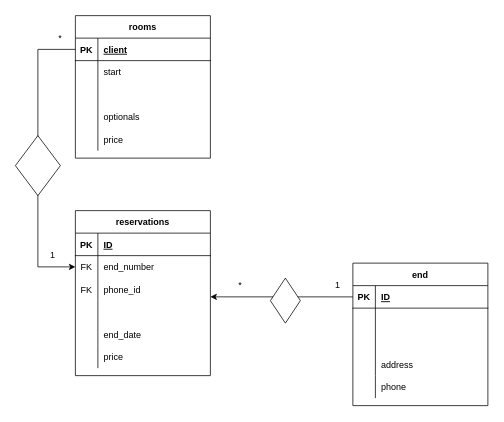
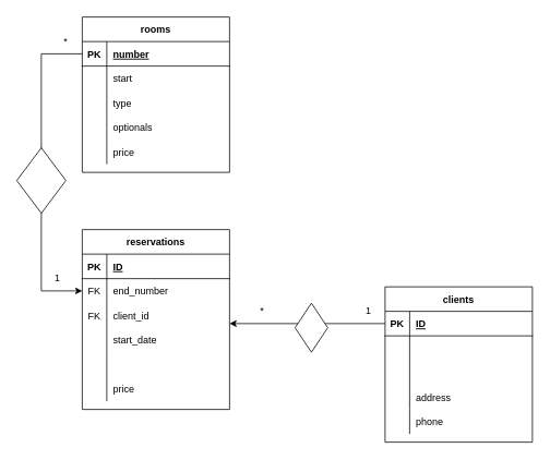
- <mxCell id="5" value="client" style="shape=partialRectangle;connectable=0;fillColor=none;top=0;left=0;bottom=0;right=0;align=left;spacingLeft=6;fontStyle=5;overflow=hidden;" vertex="1" parent="3"><mxGeometry x="30" width="150" height="30" as="geometry" /></mxCell>
+ <mxCell id="5" value="number" style="shape=partialRectangle;connectable=0;fillColor=none;top=0;left=0;bottom=0;right=0;align=left;spacingLeft=6;fontStyle=5;overflow=hidden;" vertex="1" parent="3"><mxGeometry x="30" width="150" height="30" as="geometry" /></mxCell>
+ <mxCell id="11" value="type" style="shape=partialRectangle;connectable=0;fillColor=none;top=0;left=0;bottom=0;right=0;align=left;spacingLeft=6;overflow=hidden;" vertex="1" parent="9"><mxGeometry x="30" width="150" height="30" as="geometry" /></mxCell>
- <mxCell id="18" value="end" style="shape=table;startSize=30;container=1;collapsible=1;childLayout=tableLayout;fixedRows=1;rowLines=0;fontStyle=1;align=center;resizeLast=1;" vertex="1" parent="1"><mxGeometry x="470" y="350" width="180" height="190" as="geometry" /></mxCell>
+ <mxCell id="18" value="clients" style="shape=table;startSize=30;container=1;collapsible=1;childLayout=tableLayout;fixedRows=1;rowLines=0;fontStyle=1;align=center;resizeLast=1;" vertex="1" parent="1"><mxGeometry x="470" y="350" width="180" height="190" as="geometry" /></mxCell>
- <mxCell id="41" value="phone_id" style="shape=partialRectangle;connectable=0;fillColor=none;top=0;left=0;bottom=0;right=0;align=left;spacingLeft=6;fontStyle=0;overflow=hidden;" vertex="1" parent="39"><mxGeometry x="30" width="150" height="30" as="geometry" /></mxCell>
+ <mxCell id="41" value="client_id" style="shape=partialRectangle;connectable=0;fillColor=none;top=0;left=0;bottom=0;right=0;align=left;spacingLeft=6;fontStyle=0;overflow=hidden;" vertex="1" parent="39"><mxGeometry x="30" width="150" height="30" as="geometry" /></mxCell>
+ <mxCell id="44" value="start_date" style="shape=partialRectangle;connectable=0;fillColor=none;top=0;left=0;bottom=0;right=0;align=left;spacingLeft=6;overflow=hidden;" vertex="1" parent="42"><mxGeometry x="30" width="150" height="30" as="geometry" /></mxCell>
- <mxCell id="47" value="end_date" style="shape=partialRectangle;connectable=0;fillColor=none;top=0;left=0;bottom=0;right=0;align=left;spacingLeft=6;overflow=hidden;" vertex="1" parent="45"><mxGeometry x="30" width="150" height="30" as="geometry" /></mxCell>
